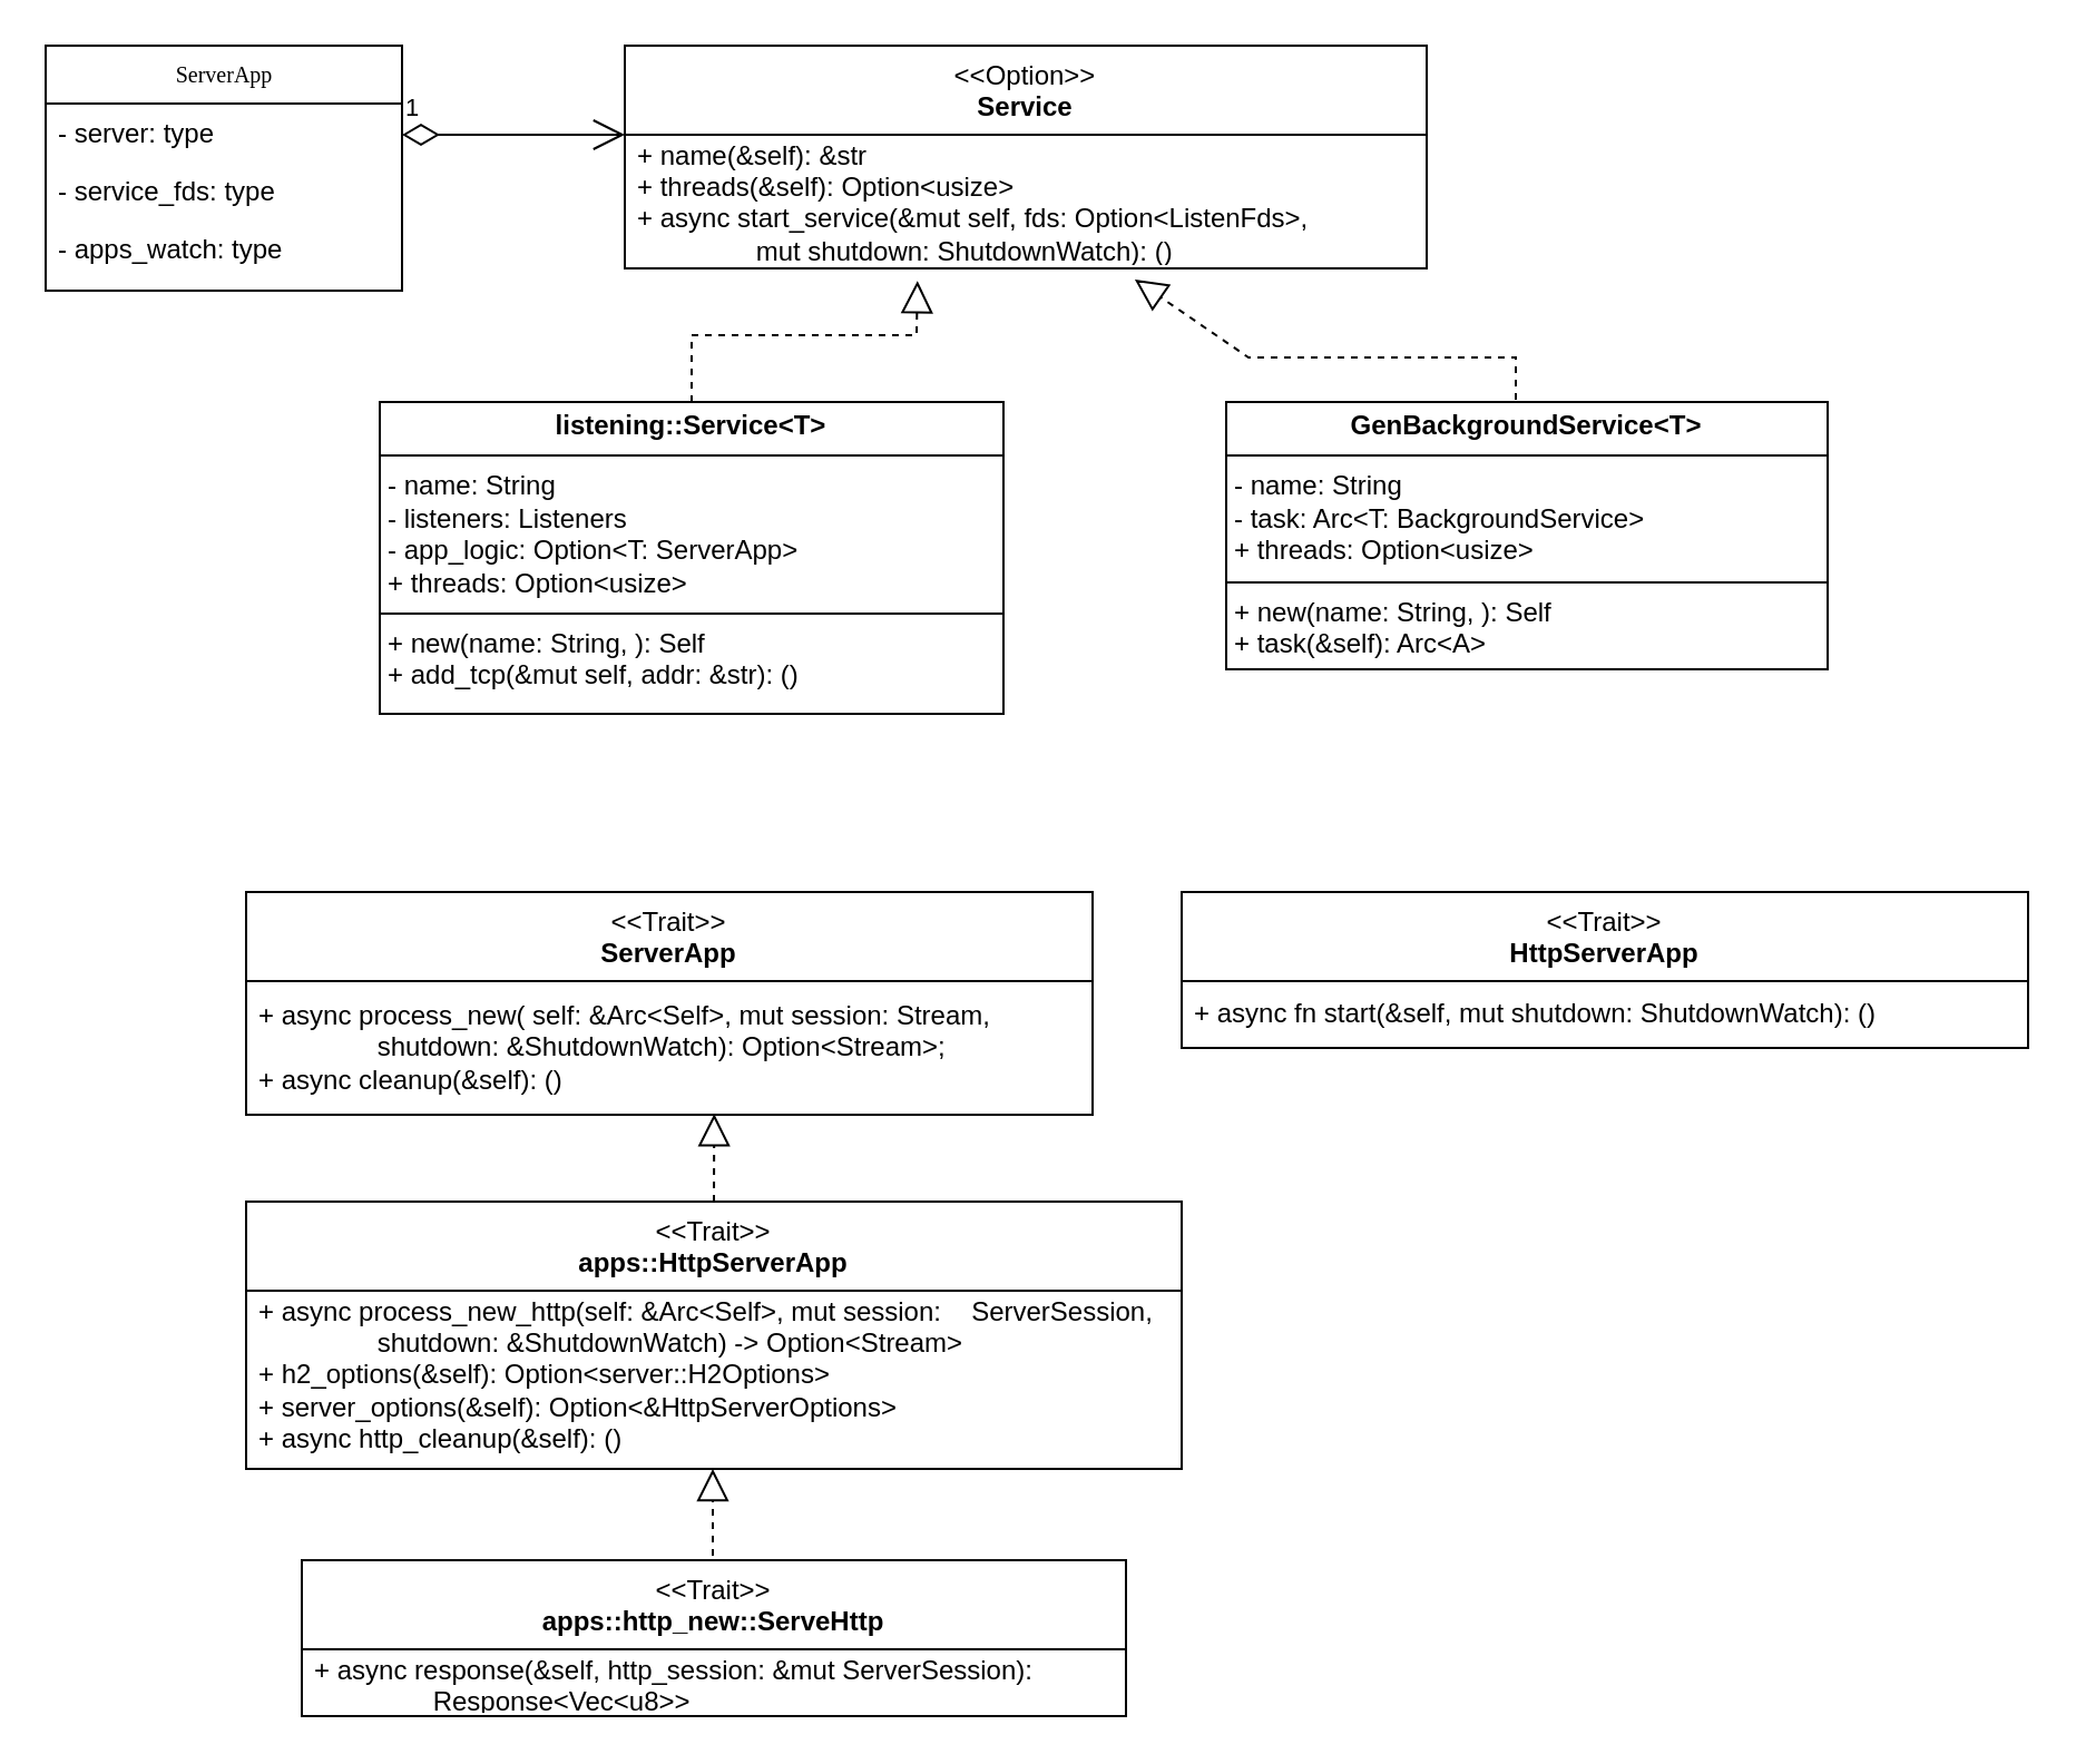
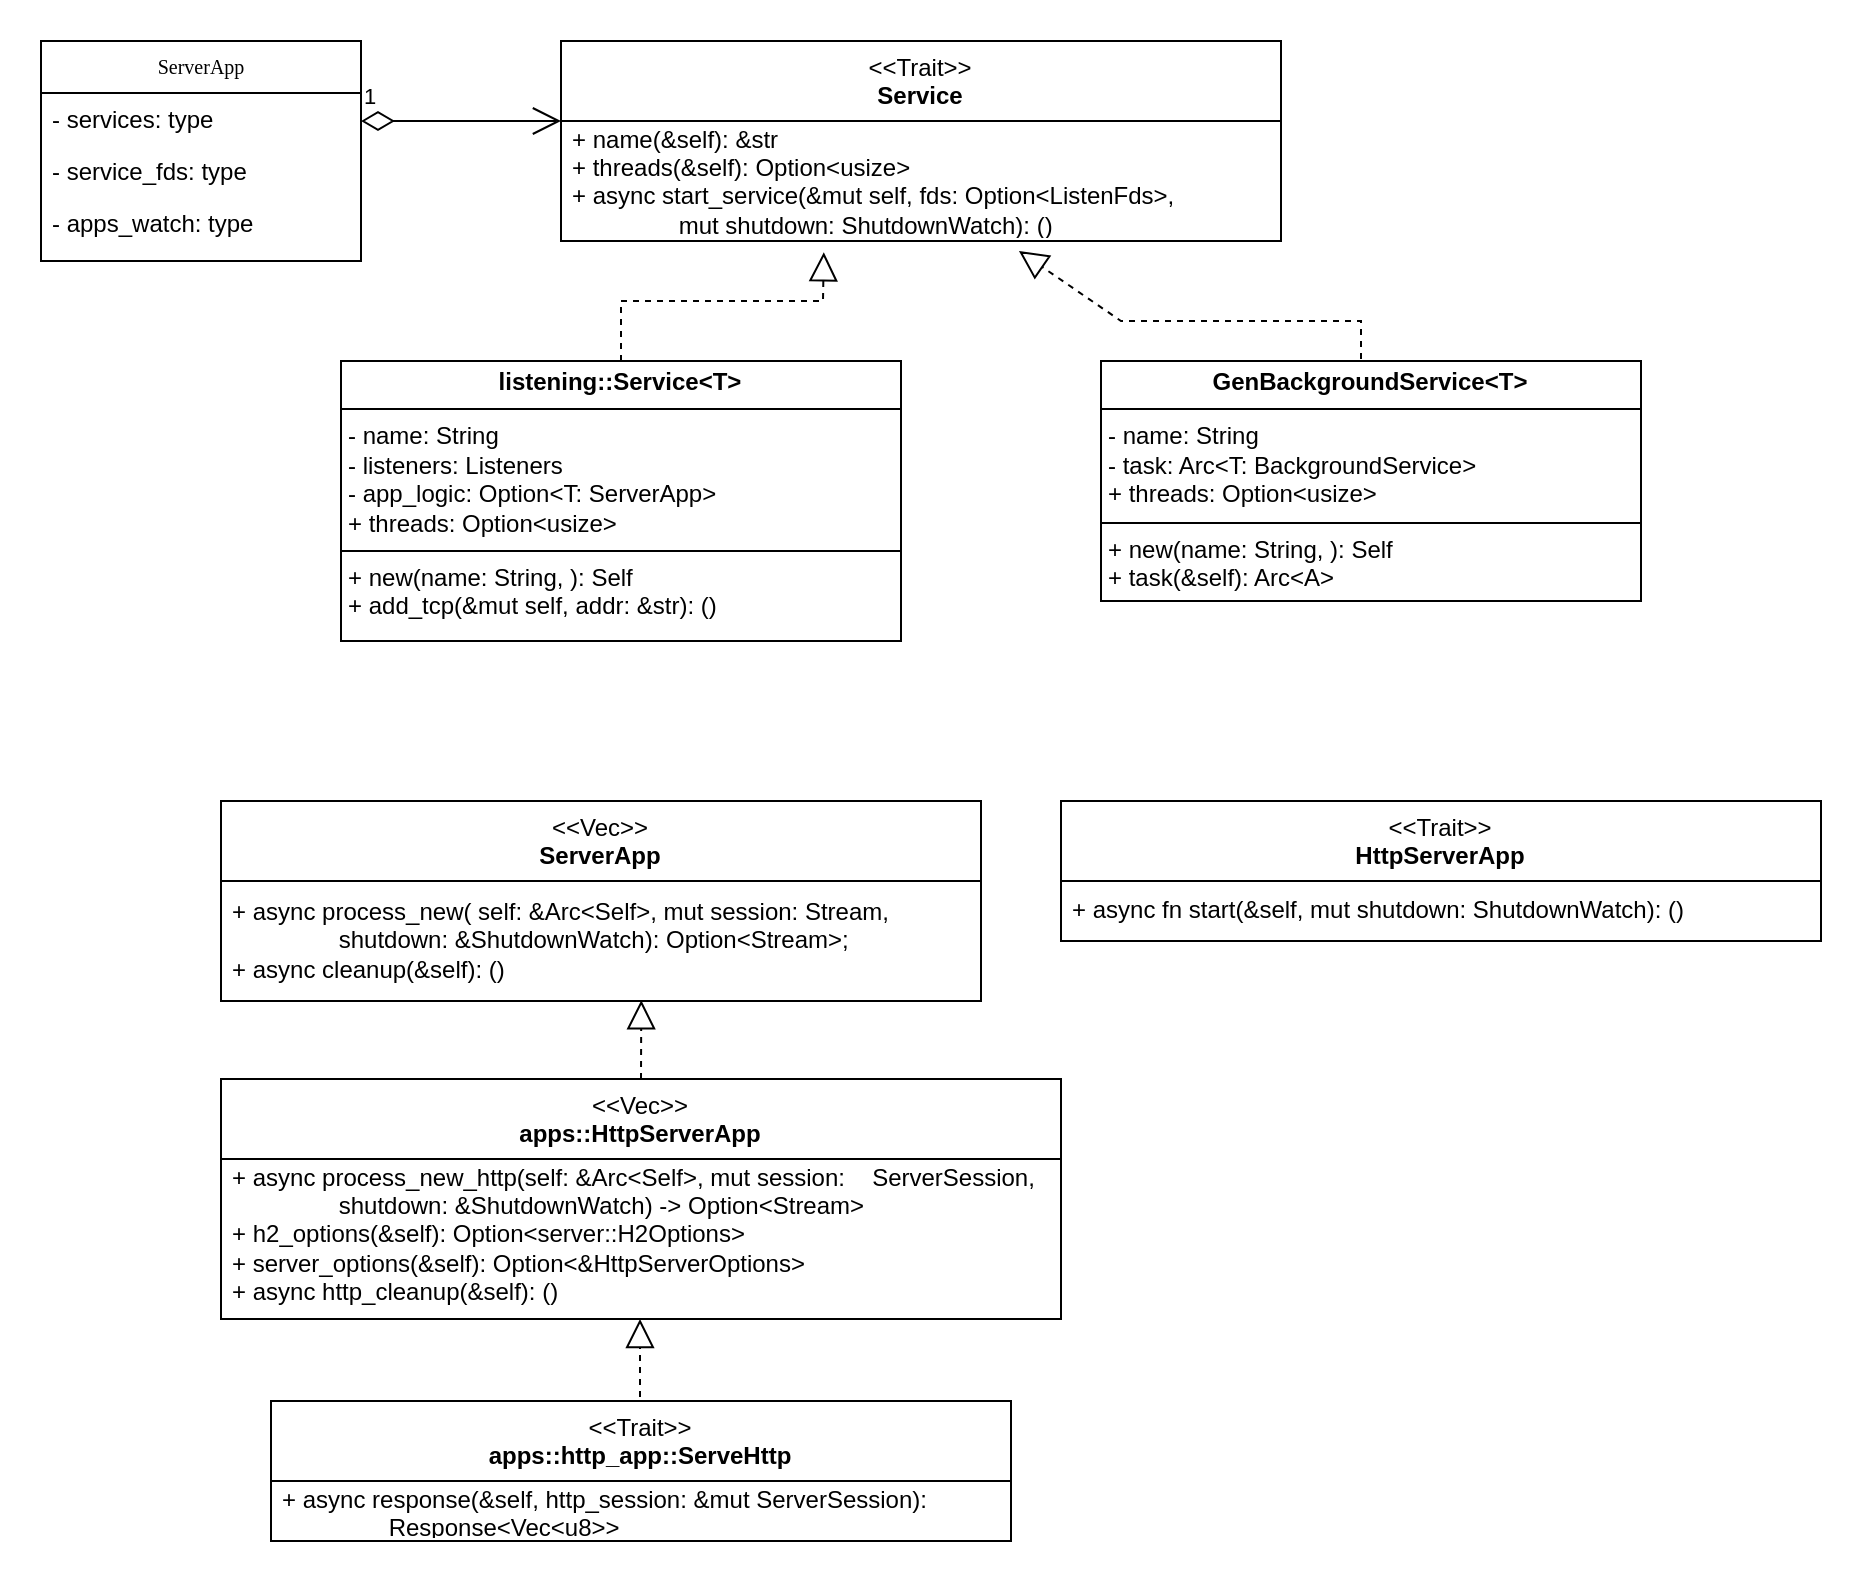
- <mxCell id="6" value="&amp;lt;&amp;lt;Option&amp;gt;&amp;gt;&lt;br&gt;&lt;b&gt;Service&lt;/b&gt;" style="swimlane;fontStyle=0;align=center;verticalAlign=top;childLayout=stackLayout;horizontal=1;startSize=40;horizontalStack=0;resizeParent=1;resizeParentMax=0;resizeLast=0;collapsible=0;marginBottom=0;html=1;whiteSpace=wrap;" parent="1" vertex="1"><mxGeometry x="280" y="20" width="360" height="100" as="geometry" /></mxCell>
+ <mxCell id="6" value="&amp;lt;&amp;lt;Trait&amp;gt;&amp;gt;&lt;br&gt;&lt;b&gt;Service&lt;/b&gt;" style="swimlane;fontStyle=0;align=center;verticalAlign=top;childLayout=stackLayout;horizontal=1;startSize=40;horizontalStack=0;resizeParent=1;resizeParentMax=0;resizeLast=0;collapsible=0;marginBottom=0;html=1;whiteSpace=wrap;" parent="1" vertex="1"><mxGeometry x="280" y="20" width="360" height="100" as="geometry" /></mxCell>
- <mxCell id="3" value="- server: type" style="text;html=1;strokeColor=none;fillColor=none;align=left;verticalAlign=top;spacingLeft=4;spacingRight=4;whiteSpace=wrap;overflow=hidden;rotatable=0;points=[[0,0.5],[1,0.5]];portConstraint=eastwest;" parent="2" vertex="1"><mxGeometry y="26" width="160" height="26" as="geometry" /></mxCell>
+ <mxCell id="3" value="- services: type" style="text;html=1;strokeColor=none;fillColor=none;align=left;verticalAlign=top;spacingLeft=4;spacingRight=4;whiteSpace=wrap;overflow=hidden;rotatable=0;points=[[0,0.5],[1,0.5]];portConstraint=eastwest;" parent="2" vertex="1"><mxGeometry y="26" width="160" height="26" as="geometry" /></mxCell>
- <mxCell id="13" value="&amp;lt;&amp;lt;Trait&amp;gt;&amp;gt;&lt;br&gt;&lt;b&gt;ServerApp&lt;/b&gt;" style="swimlane;fontStyle=0;align=center;verticalAlign=top;childLayout=stackLayout;horizontal=1;startSize=40;horizontalStack=0;resizeParent=1;resizeParentMax=0;resizeLast=0;collapsible=0;marginBottom=0;html=1;whiteSpace=wrap;" parent="1" vertex="1"><mxGeometry x="110" y="400" width="380" height="100" as="geometry" /></mxCell>
+ <mxCell id="13" value="&amp;lt;&amp;lt;Vec&amp;gt;&amp;gt;&lt;br&gt;&lt;b&gt;ServerApp&lt;/b&gt;" style="swimlane;fontStyle=0;align=center;verticalAlign=top;childLayout=stackLayout;horizontal=1;startSize=40;horizontalStack=0;resizeParent=1;resizeParentMax=0;resizeLast=0;collapsible=0;marginBottom=0;html=1;whiteSpace=wrap;" parent="1" vertex="1"><mxGeometry x="110" y="400" width="380" height="100" as="geometry" /></mxCell>
- <mxCell id="15" value="&amp;lt;&amp;lt;Trait&amp;gt;&amp;gt;&lt;br&gt;&lt;b&gt;apps::HttpServerApp&lt;/b&gt;" style="swimlane;fontStyle=0;align=center;verticalAlign=top;childLayout=stackLayout;horizontal=1;startSize=40;horizontalStack=0;resizeParent=1;resizeParentMax=0;resizeLast=0;collapsible=0;marginBottom=0;html=1;whiteSpace=wrap;" parent="1" vertex="1"><mxGeometry x="110" y="539" width="420" height="120" as="geometry" /></mxCell>
+ <mxCell id="15" value="&amp;lt;&amp;lt;Vec&amp;gt;&amp;gt;&lt;br&gt;&lt;b&gt;apps::HttpServerApp&lt;/b&gt;" style="swimlane;fontStyle=0;align=center;verticalAlign=top;childLayout=stackLayout;horizontal=1;startSize=40;horizontalStack=0;resizeParent=1;resizeParentMax=0;resizeLast=0;collapsible=0;marginBottom=0;html=1;whiteSpace=wrap;" parent="1" vertex="1"><mxGeometry x="110" y="539" width="420" height="120" as="geometry" /></mxCell>
- <mxCell id="18" value="&amp;lt;&amp;lt;Trait&amp;gt;&amp;gt;&lt;br&gt;&lt;b&gt;apps::http_new::ServeHttp&lt;/b&gt;" style="swimlane;fontStyle=0;align=center;verticalAlign=top;childLayout=stackLayout;horizontal=1;startSize=40;horizontalStack=0;resizeParent=1;resizeParentMax=0;resizeLast=0;collapsible=0;marginBottom=0;html=1;whiteSpace=wrap;" parent="1" vertex="1"><mxGeometry x="135" y="700" width="370" height="70" as="geometry" /></mxCell>
+ <mxCell id="18" value="&amp;lt;&amp;lt;Trait&amp;gt;&amp;gt;&lt;br&gt;&lt;b&gt;apps::http_app::ServeHttp&lt;/b&gt;" style="swimlane;fontStyle=0;align=center;verticalAlign=top;childLayout=stackLayout;horizontal=1;startSize=40;horizontalStack=0;resizeParent=1;resizeParentMax=0;resizeLast=0;collapsible=0;marginBottom=0;html=1;whiteSpace=wrap;" parent="1" vertex="1"><mxGeometry x="135" y="700" width="370" height="70" as="geometry" /></mxCell>
